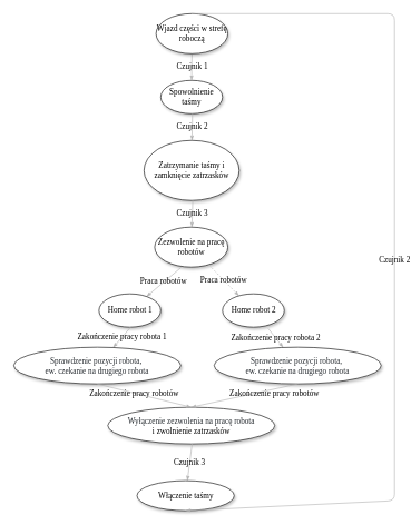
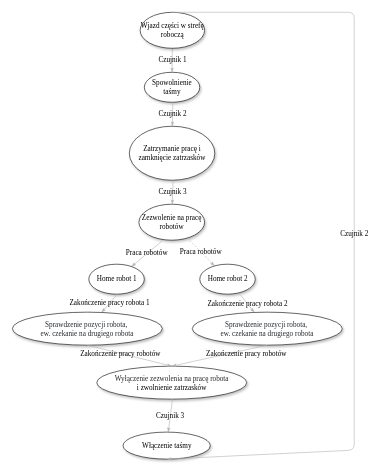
- <mxCell id="6" value="&lt;span&gt;Zatrzymanie taśmy i zamknięcie zatrzasków&lt;/span&gt;" style="ellipse;whiteSpace=wrap;html=1;rounded=0;shadow=1;comic=0;labelBackgroundColor=none;strokeWidth=1;fontFamily=Verdana;fontSize=12;align=center;" vertex="1" parent="1"><mxGeometry x="215" y="210" width="142.5" height="90" as="geometry" /></mxCell>
+ <mxCell id="6" value="&lt;span&gt;Zatrzymanie pracę i zamknięcie zatrzasków&lt;/span&gt;" style="ellipse;whiteSpace=wrap;html=1;rounded=0;shadow=1;comic=0;labelBackgroundColor=none;strokeWidth=1;fontFamily=Verdana;fontSize=12;align=center;" vertex="1" parent="1"><mxGeometry x="215" y="210" width="142.5" height="90" as="geometry" /></mxCell>
